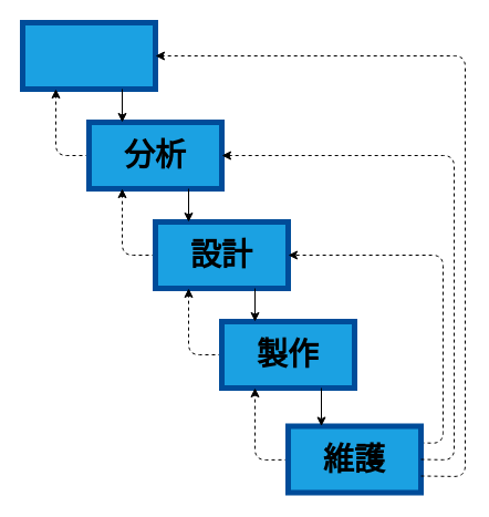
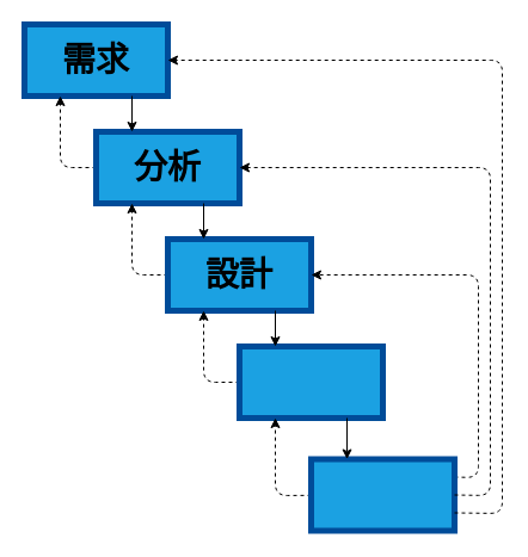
+ <mxCell id="19" value="&lt;font color=&quot;#000000&quot; style=&quot;font-size: 28px;&quot;&gt;&lt;b&gt;需求&lt;/b&gt;&lt;/font&gt;" style="text;html=1;strokeColor=none;fillColor=none;align=center;verticalAlign=middle;whiteSpace=wrap;rounded=0;" vertex="1" parent="2"><mxGeometry x="30" y="15" width="60" height="30" as="geometry" /></mxCell>
- <mxCell id="22" value="&lt;font color=&quot;#000000&quot; style=&quot;font-size: 28px;&quot;&gt;&lt;b&gt;製作&lt;/b&gt;&lt;/font&gt;" style="text;html=1;strokeColor=none;fillColor=none;align=center;verticalAlign=middle;whiteSpace=wrap;rounded=0;" vertex="1" parent="2"><mxGeometry x="210" y="285" width="60" height="30" as="geometry" /></mxCell>
- <mxCell id="23" value="&lt;font style=&quot;font-size: 28px;&quot;&gt;&lt;b&gt;&lt;font color=&quot;#000000&quot;&gt;維護&lt;/font&gt;&lt;/b&gt;&lt;br&gt;&lt;/font&gt;" style="text;html=1;strokeColor=none;fillColor=none;align=center;verticalAlign=middle;whiteSpace=wrap;rounded=0;" vertex="1" parent="2"><mxGeometry x="270" y="379.5" width="60" height="30" as="geometry" /></mxCell>
